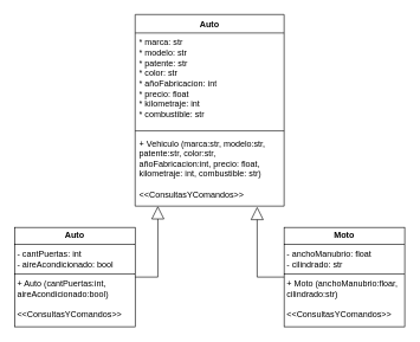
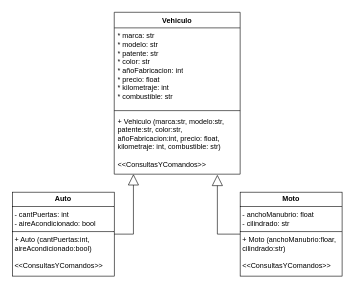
- <mxCell id="2" value="Auto" style="swimlane;fontStyle=1;align=center;verticalAlign=top;childLayout=stackLayout;horizontal=1;startSize=26;horizontalStack=0;resizeParent=1;resizeParentMax=0;resizeLast=0;collapsible=1;marginBottom=0;whiteSpace=wrap;html=1;" parent="1" vertex="1"><mxGeometry x="190" y="20" width="210" height="270" as="geometry" /></mxCell>
+ <mxCell id="2" value="Vehiculo" style="swimlane;fontStyle=1;align=center;verticalAlign=top;childLayout=stackLayout;horizontal=1;startSize=26;horizontalStack=0;resizeParent=1;resizeParentMax=0;resizeLast=0;collapsible=1;marginBottom=0;whiteSpace=wrap;html=1;" parent="1" vertex="1"><mxGeometry x="190" y="20" width="210" height="270" as="geometry" /></mxCell>
